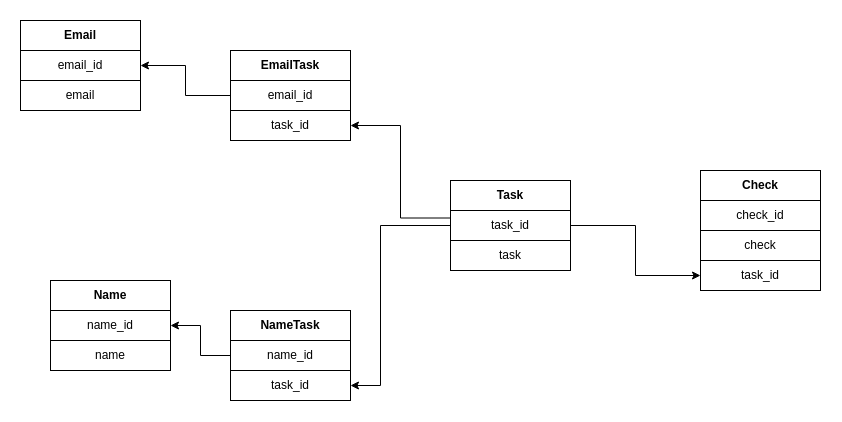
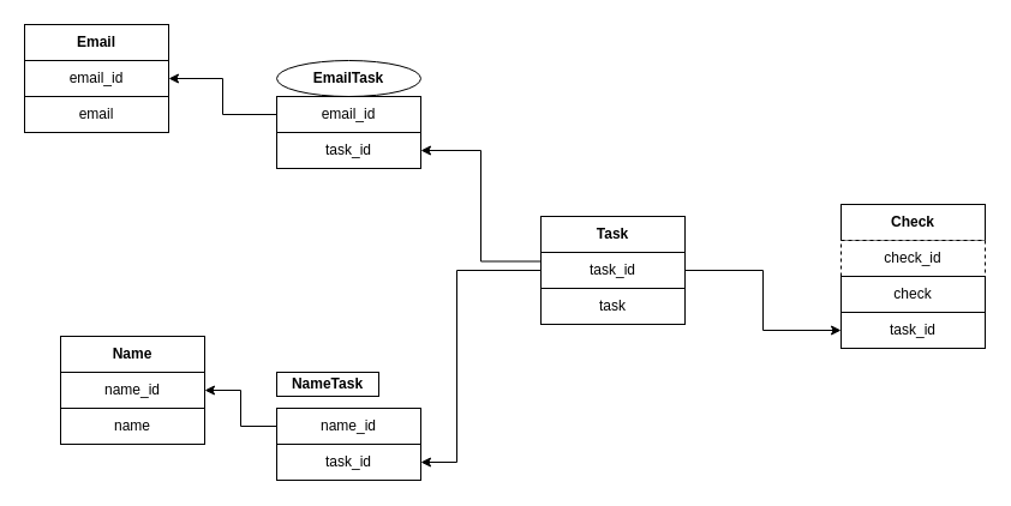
- <mxCell id="3" value="EmailTask" style="rounded=0;whiteSpace=wrap;html=1;fontStyle=1" parent="1" vertex="1"><mxGeometry x="230" y="50" width="120" height="30" as="geometry" /></mxCell>
+ <mxCell id="3" value="EmailTask" style="ellipse;whiteSpace=wrap;html=1;fontStyle=1;" parent="1" vertex="1"><mxGeometry x="230" y="50" width="120" height="30" as="geometry" /></mxCell>
- <mxCell id="9" value="check_id" style="rounded=0;whiteSpace=wrap;html=1;" parent="1" vertex="1"><mxGeometry x="700" y="200" width="120" height="30" as="geometry" /></mxCell>
+ <mxCell id="9" value="check_id" style="rounded=0;whiteSpace=wrap;html=1;dashed=1;" parent="1" vertex="1"><mxGeometry x="700" y="200" width="120" height="30" as="geometry" /></mxCell>
- <mxCell id="2" value="NameTask" style="rounded=0;whiteSpace=wrap;html=1;fontStyle=1" parent="1" vertex="1"><mxGeometry x="230" y="310" width="120" height="30" as="geometry" /></mxCell>
+ <mxCell id="2" value="NameTask" style="rounded=0;whiteSpace=wrap;html=1;fontStyle=1" parent="1" vertex="1"><mxGeometry x="230" y="310" width="85" height="20" as="geometry" /></mxCell>
